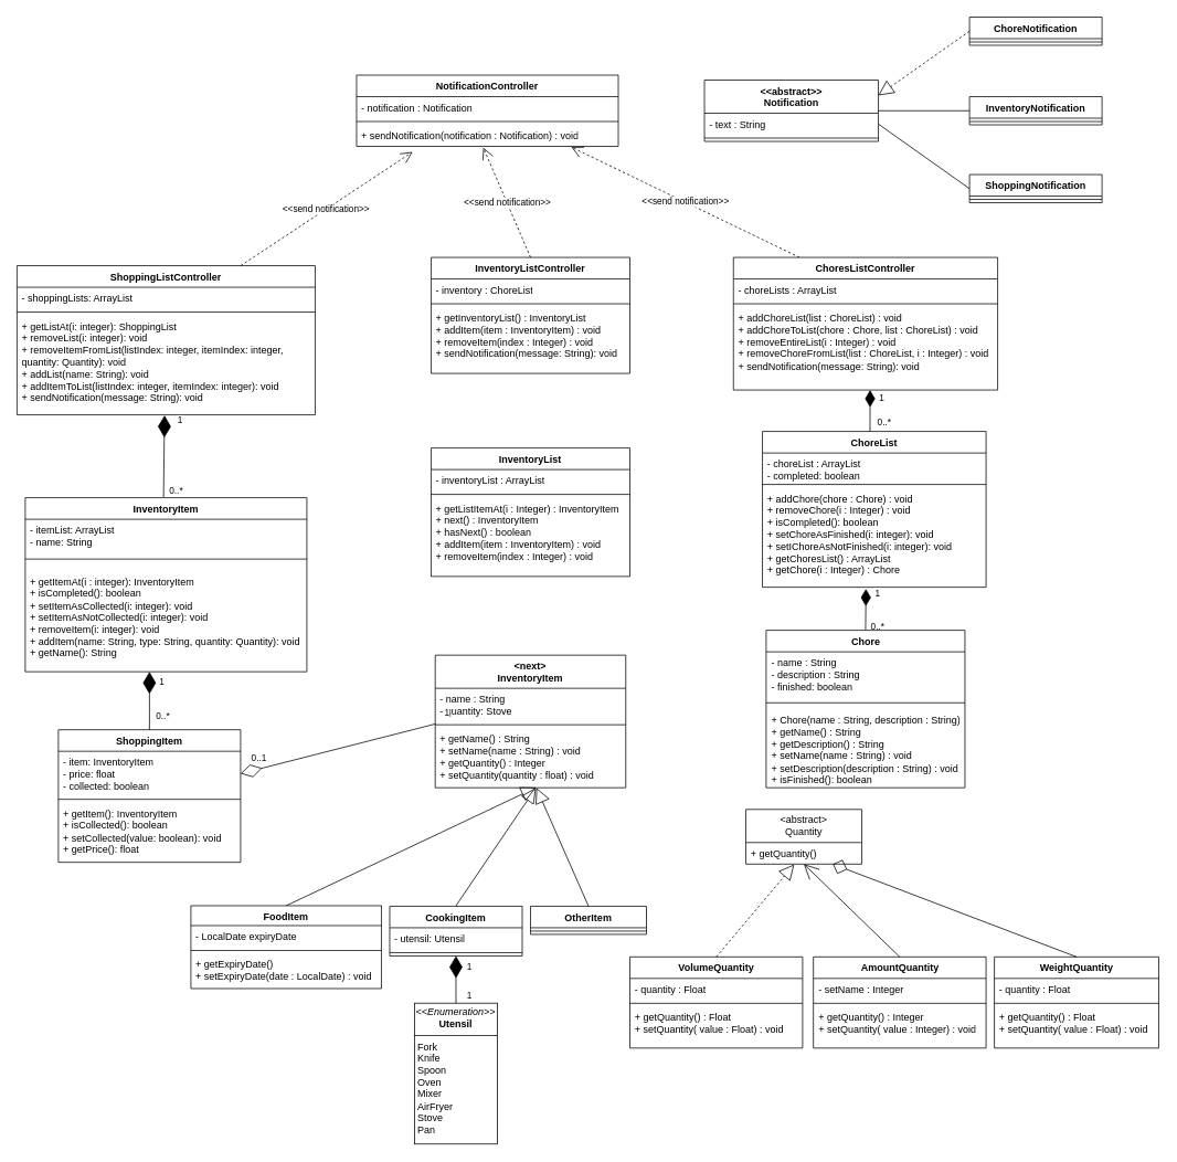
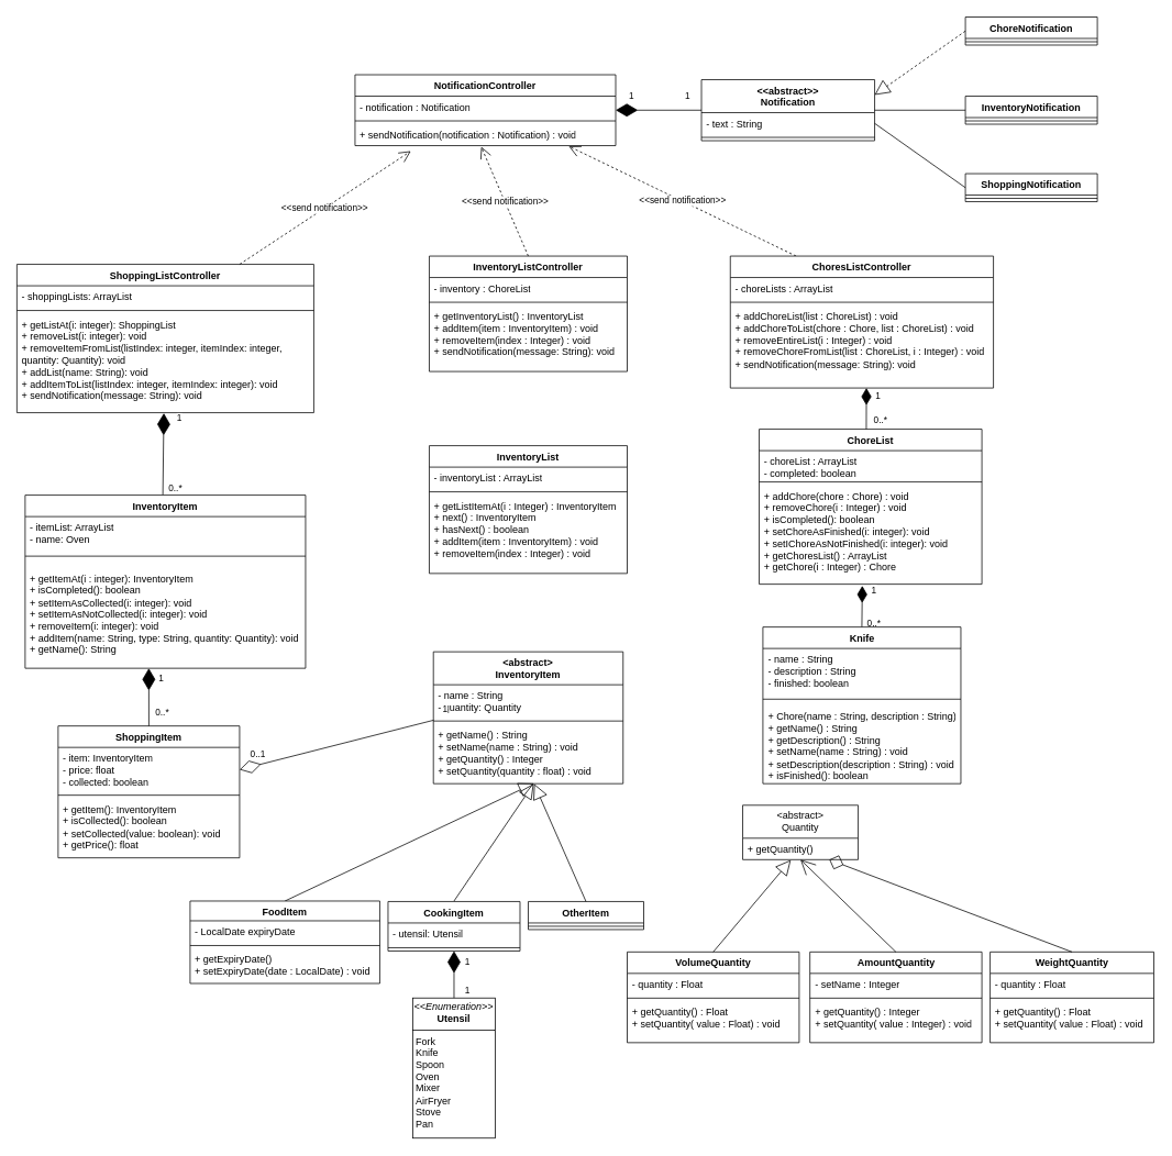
+ <mxCell id="72" value="" style="endArrow=diamondThin;endFill=1;endSize=24;html=1;rounded=0;entryX=1;entryY=0.5;entryDx=0;entryDy=0;exitX=0;exitY=0.5;exitDx=0;exitDy=0;" parent="1" source="69" target="65" edge="1"><mxGeometry width="160" relative="1" as="geometry"><mxPoint x="530.5" y="401" as="sourcePoint" /><mxPoint x="768.5" y="463" as="targetPoint" /></mxGeometry></mxCell>
+ <mxCell id="73" value="1" style="edgeLabel;html=1;align=center;verticalAlign=middle;resizable=0;points=[];" parent="72" vertex="1" connectable="0"><mxGeometry x="-0.176" y="-1" relative="1" as="geometry"><mxPoint x="25" y="-17" as="offset" /></mxGeometry></mxCell>
+ <mxCell id="74" value="1" style="edgeLabel;html=1;align=center;verticalAlign=middle;resizable=0;points=[];" parent="72" vertex="1" connectable="0"><mxGeometry x="-0.293" y="-3" relative="1" as="geometry"><mxPoint x="-49" y="-15" as="offset" /></mxGeometry></mxCell>
- <mxCell id="3" value="- itemList: ArrayList&lt;div&gt;- name: String&lt;/div&gt;" style="text;strokeColor=none;fillColor=none;align=left;verticalAlign=top;spacingLeft=4;spacingRight=4;overflow=hidden;rotatable=0;points=[[0,0.5],[1,0.5]];portConstraint=eastwest;whiteSpace=wrap;html=1;" parent="2" vertex="1"><mxGeometry y="26" width="340" height="34" as="geometry" /></mxCell>
+ <mxCell id="3" value="- itemList: ArrayList&lt;div&gt;- name: Oven&lt;/div&gt;" style="text;strokeColor=none;fillColor=none;align=left;verticalAlign=top;spacingLeft=4;spacingRight=4;overflow=hidden;rotatable=0;points=[[0,0.5],[1,0.5]];portConstraint=eastwest;whiteSpace=wrap;html=1;" parent="2" vertex="1"><mxGeometry y="26" width="340" height="34" as="geometry" /></mxCell>
- <mxCell id="51" value="Chore" style="swimlane;fontStyle=1;align=center;verticalAlign=top;childLayout=stackLayout;horizontal=1;startSize=26;horizontalStack=0;resizeParent=1;resizeParentMax=0;resizeLast=0;collapsible=1;marginBottom=0;whiteSpace=wrap;html=1;" parent="1" vertex="1"><mxGeometry x="924.5" y="760" width="240" height="190" as="geometry"><mxRectangle x="793.0" y="116" width="68" height="26" as="alternateBounds" /></mxGeometry></mxCell>
+ <mxCell id="51" value="Knife" style="swimlane;fontStyle=1;align=center;verticalAlign=top;childLayout=stackLayout;horizontal=1;startSize=26;horizontalStack=0;resizeParent=1;resizeParentMax=0;resizeLast=0;collapsible=1;marginBottom=0;whiteSpace=wrap;html=1;" parent="1" vertex="1"><mxGeometry x="924.5" y="760" width="240" height="190" as="geometry"><mxRectangle x="793.0" y="116" width="68" height="26" as="alternateBounds" /></mxGeometry></mxCell>
- <mxCell id="24" value="&amp;lt;next&amp;gt;&lt;div&gt;InventoryItem&lt;/div&gt;" style="swimlane;fontStyle=1;align=center;verticalAlign=top;childLayout=stackLayout;horizontal=1;startSize=40;horizontalStack=0;resizeParent=1;resizeParentMax=0;resizeLast=0;collapsible=1;marginBottom=0;whiteSpace=wrap;html=1;" parent="1" vertex="1"><mxGeometry x="525" y="790" width="230" height="160" as="geometry"><mxRectangle x="460" y="270" width="110" height="40" as="alternateBounds" /></mxGeometry></mxCell>
+ <mxCell id="24" value="&amp;lt;abstract&amp;gt;&lt;div&gt;InventoryItem&lt;/div&gt;" style="swimlane;fontStyle=1;align=center;verticalAlign=top;childLayout=stackLayout;horizontal=1;startSize=40;horizontalStack=0;resizeParent=1;resizeParentMax=0;resizeLast=0;collapsible=1;marginBottom=0;whiteSpace=wrap;html=1;" parent="1" vertex="1"><mxGeometry x="525" y="790" width="230" height="160" as="geometry"><mxRectangle x="460" y="270" width="110" height="40" as="alternateBounds" /></mxGeometry></mxCell>
- <mxCell id="25" value="- name : String&lt;div&gt;- quantity: Stove&lt;/div&gt;" style="text;strokeColor=none;fillColor=none;align=left;verticalAlign=top;spacingLeft=4;spacingRight=4;overflow=hidden;rotatable=0;points=[[0,0.5],[1,0.5]];portConstraint=eastwest;whiteSpace=wrap;html=1;" parent="24" vertex="1"><mxGeometry y="40" width="230" height="40" as="geometry" /></mxCell>
+ <mxCell id="25" value="- name : String&lt;div&gt;- quantity: Quantity&lt;/div&gt;" style="text;strokeColor=none;fillColor=none;align=left;verticalAlign=top;spacingLeft=4;spacingRight=4;overflow=hidden;rotatable=0;points=[[0,0.5],[1,0.5]];portConstraint=eastwest;whiteSpace=wrap;html=1;" parent="24" vertex="1"><mxGeometry y="40" width="230" height="40" as="geometry" /></mxCell>
- <mxCell id="80" value="" style="endArrow=block;endSize=16;endFill=0;html=1;rounded=0;entryX=0.417;entryY=1.015;entryDx=0;entryDy=0;exitX=0.5;exitY=0;exitDx=0;exitDy=0;entryPerimeter=0;dashed=1;" parent="1" source="76" target="92" edge="1"><mxGeometry width="160" relative="1" as="geometry"><mxPoint x="1251.5" y="1236.16" as="sourcePoint" /><mxPoint x="1011.5" y="1016.16" as="targetPoint" /></mxGeometry></mxCell>
+ <mxCell id="80" value="" style="endArrow=block;endSize=16;endFill=0;html=1;rounded=0;entryX=0.417;entryY=1.015;entryDx=0;entryDy=0;exitX=0.5;exitY=0;exitDx=0;exitDy=0;entryPerimeter=0;" parent="1" source="76" target="92" edge="1"><mxGeometry width="160" relative="1" as="geometry"><mxPoint x="1251.5" y="1236.16" as="sourcePoint" /><mxPoint x="1011.5" y="1016.16" as="targetPoint" /></mxGeometry></mxCell>
